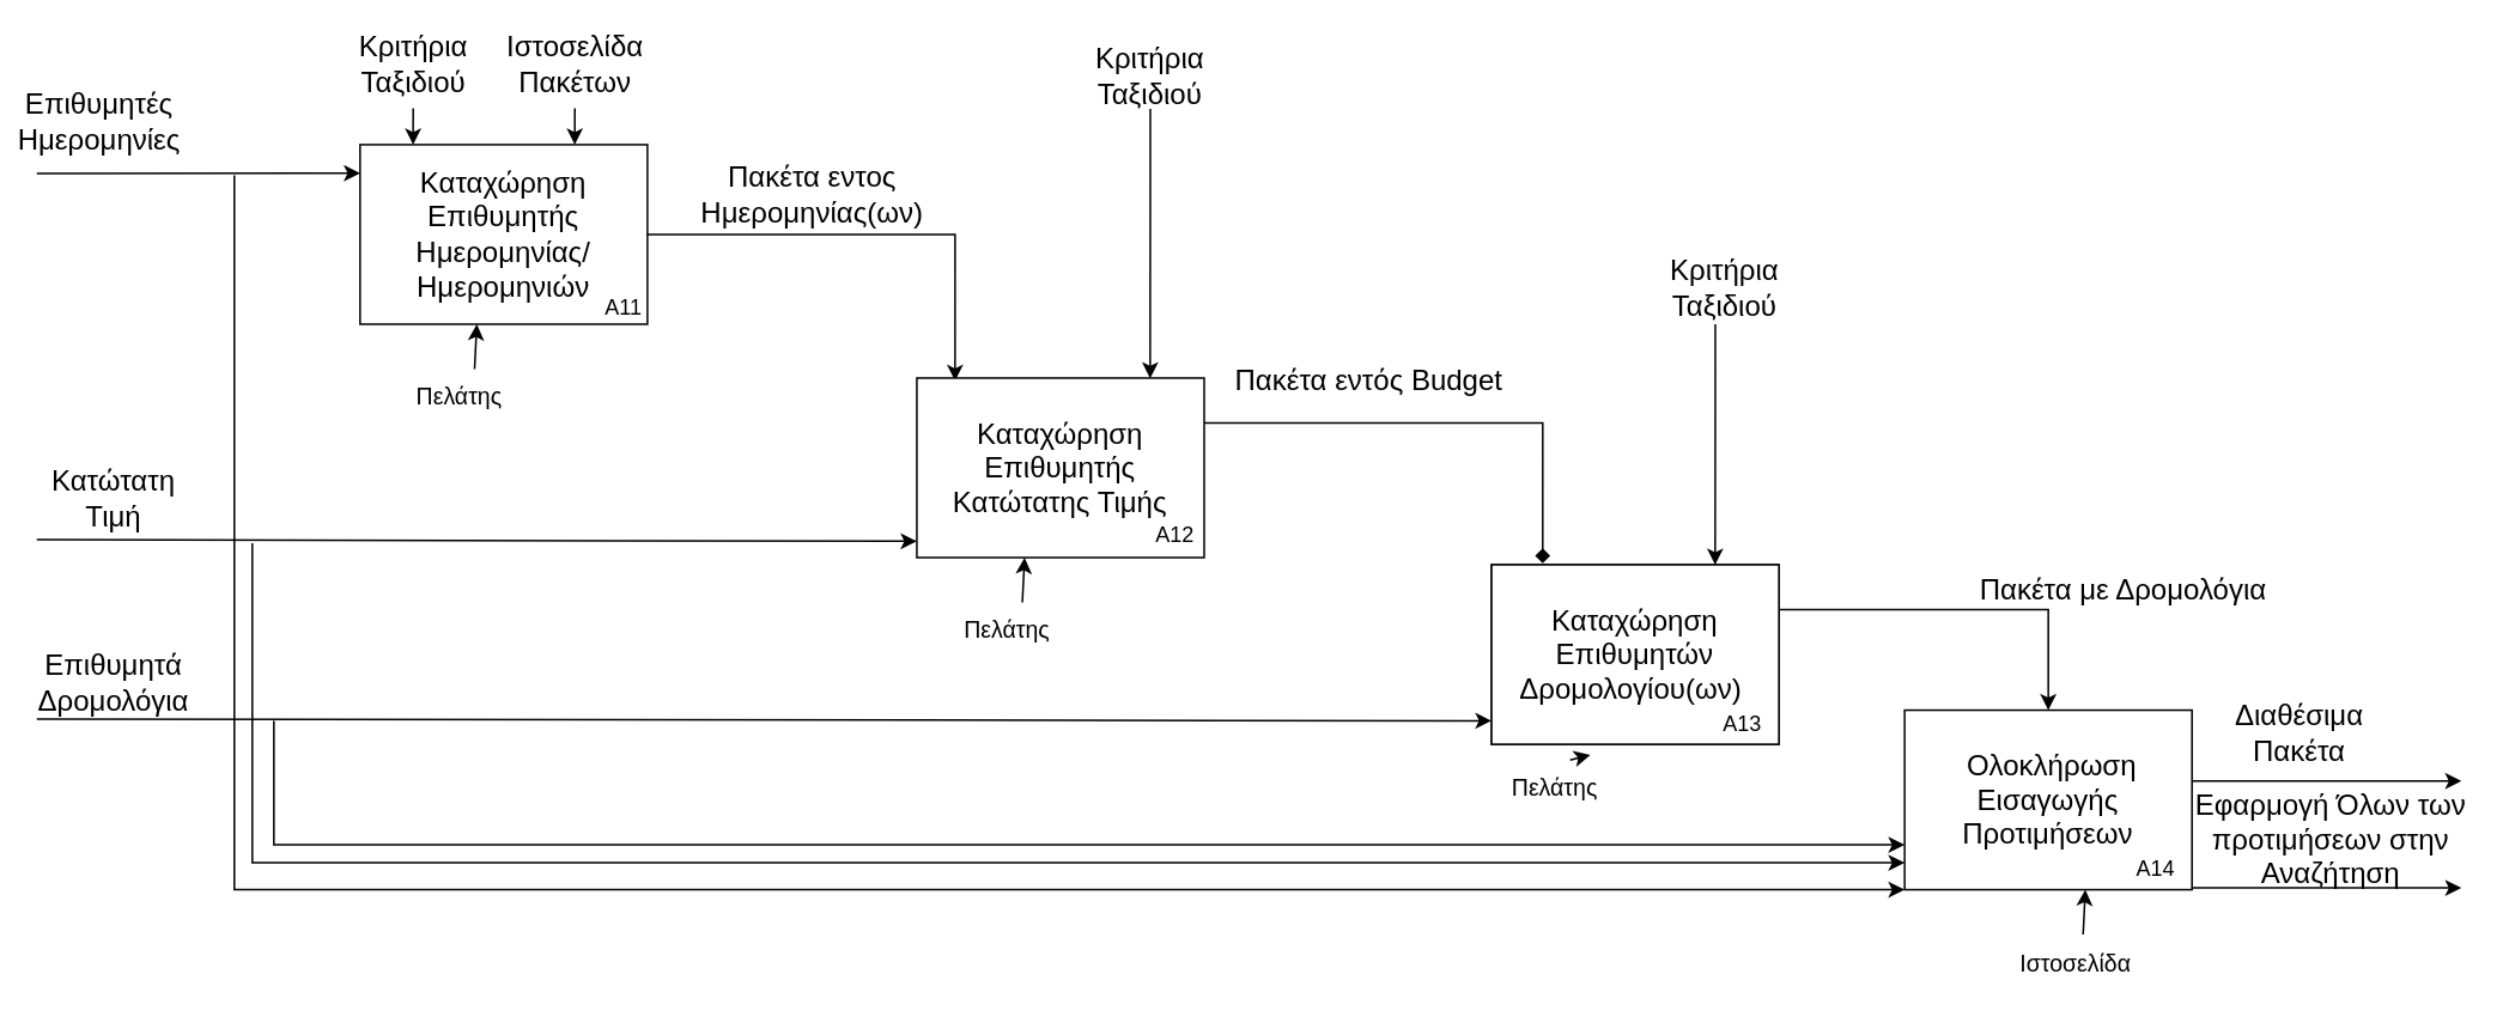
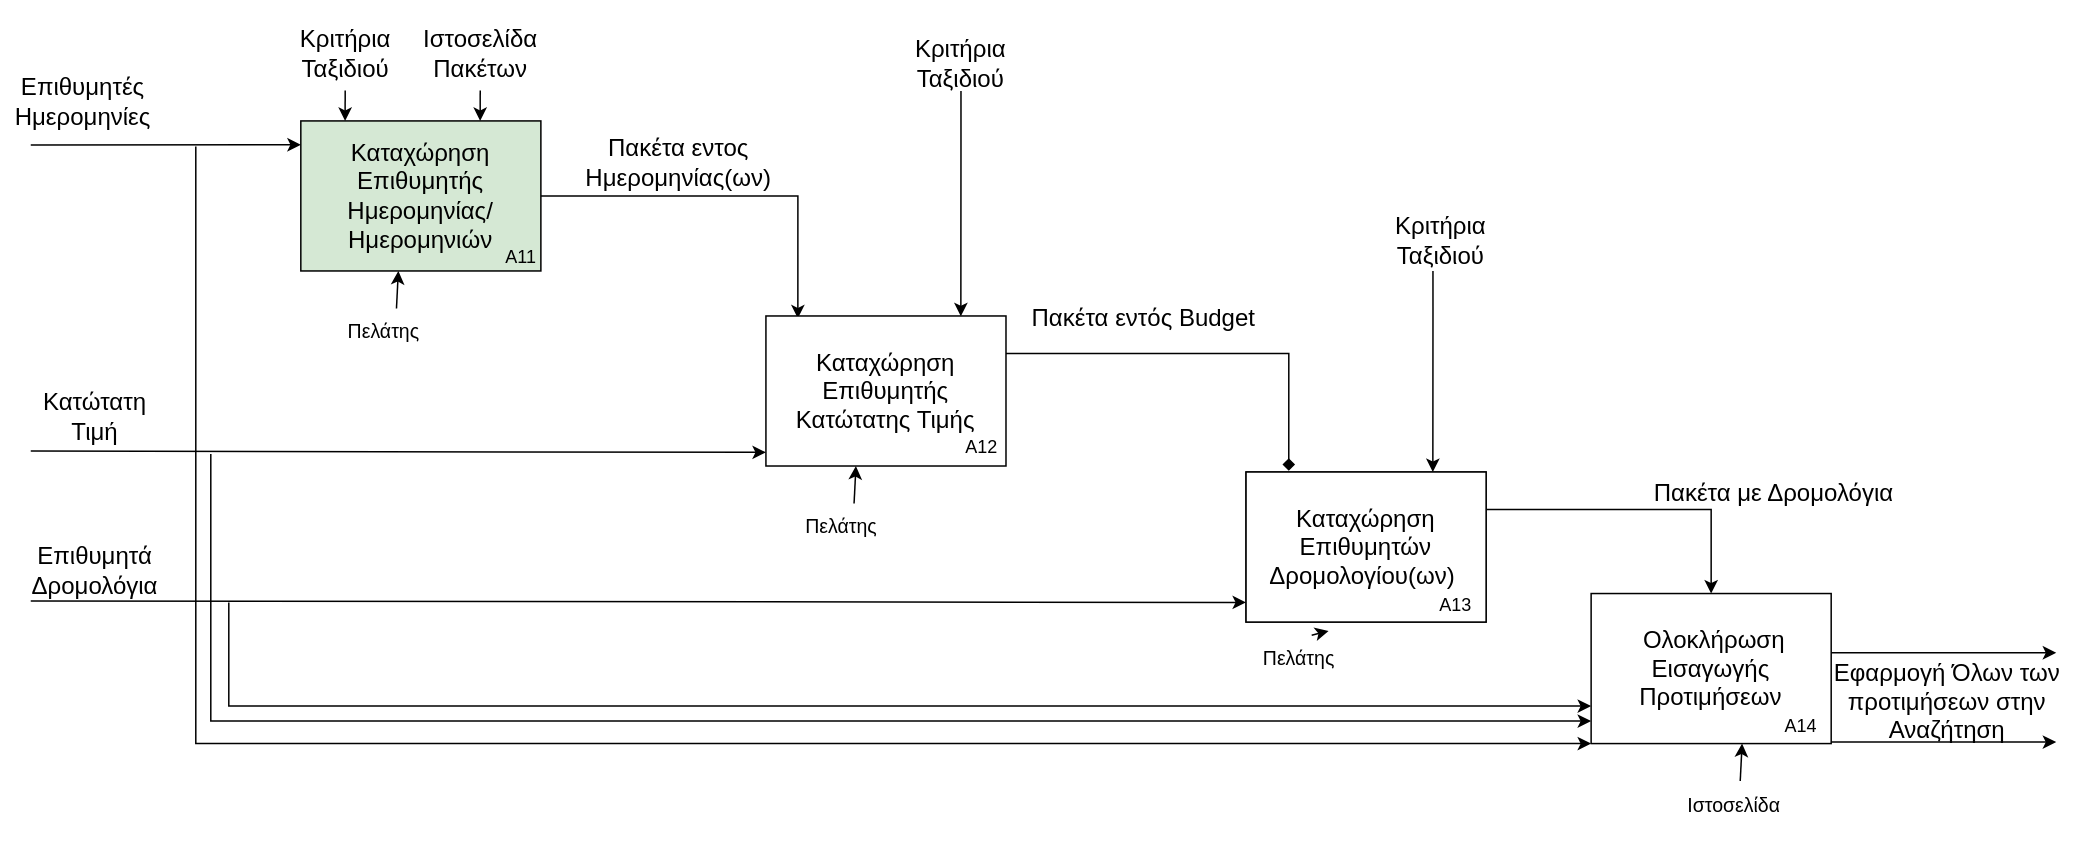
- <mxCell id="4" value="Καταχώρηση Επιθυμητής Ημερομηνίας/Ημερομηνιών" style="rounded=0;whiteSpace=wrap;html=1;fontSize=16;" parent="1" vertex="1"><mxGeometry x="200" y="80" width="160" height="100" as="geometry" /></mxCell>
+ <mxCell id="4" value="Καταχώρηση Επιθυμητής Ημερομηνίας/Ημερομηνιών" style="rounded=0;whiteSpace=wrap;html=1;fontSize=16;fillColor=#d5e8d4;" parent="1" vertex="1"><mxGeometry x="200" y="80" width="160" height="100" as="geometry" /></mxCell>
- <mxCell id="36" value="Διαθέσιμα Πακέτα" style="text;html=1;strokeColor=none;fillColor=none;align=center;verticalAlign=middle;whiteSpace=wrap;rounded=0;fontSize=16;" vertex="1" parent="1"><mxGeometry x="1250" y="392.75" width="60" height="30" as="geometry" /></mxCell>
